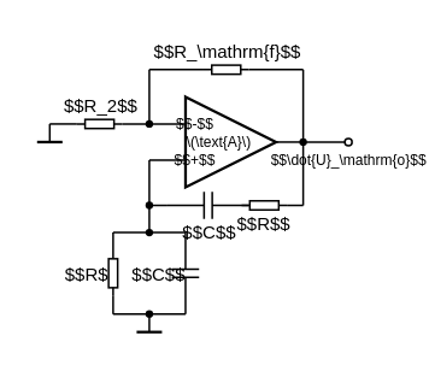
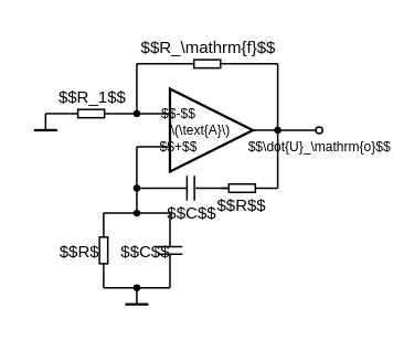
- <mxCell id="15" value="$$R_2$$" style="text;html=1;resizable=1;autosize=1;align=center;verticalAlign=middle;points=[];fillColor=none;strokeColor=none;rounded=0;fontSize=10;movable=1;rotatable=1;deletable=1;editable=1;connectable=0;allowArrows=0;" parent="1" vertex="1"><mxGeometry x="42" y="53" width="25" height="10" as="geometry" /></mxCell>
+ <mxCell id="15" value="$$R_1$$" style="text;html=1;resizable=1;autosize=1;align=center;verticalAlign=middle;points=[];fillColor=none;strokeColor=none;rounded=0;fontSize=10;movable=1;rotatable=1;deletable=1;editable=1;connectable=0;allowArrows=0;" parent="1" vertex="1"><mxGeometry x="42" y="53" width="25" height="10" as="geometry" /></mxCell>
